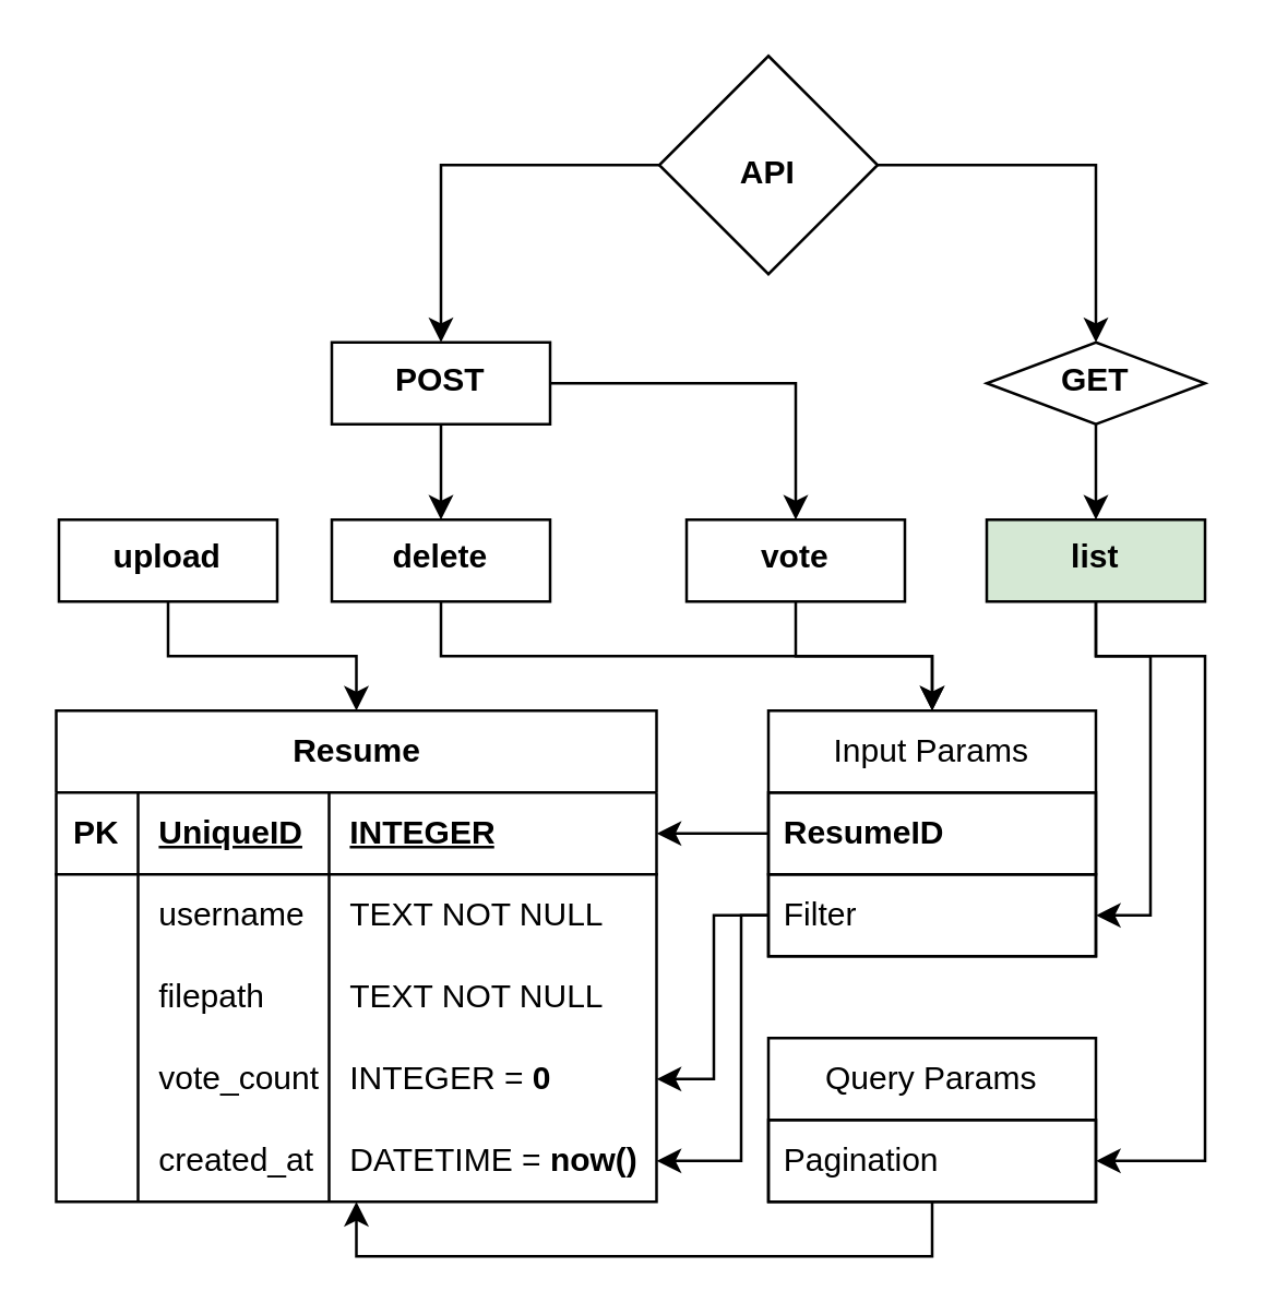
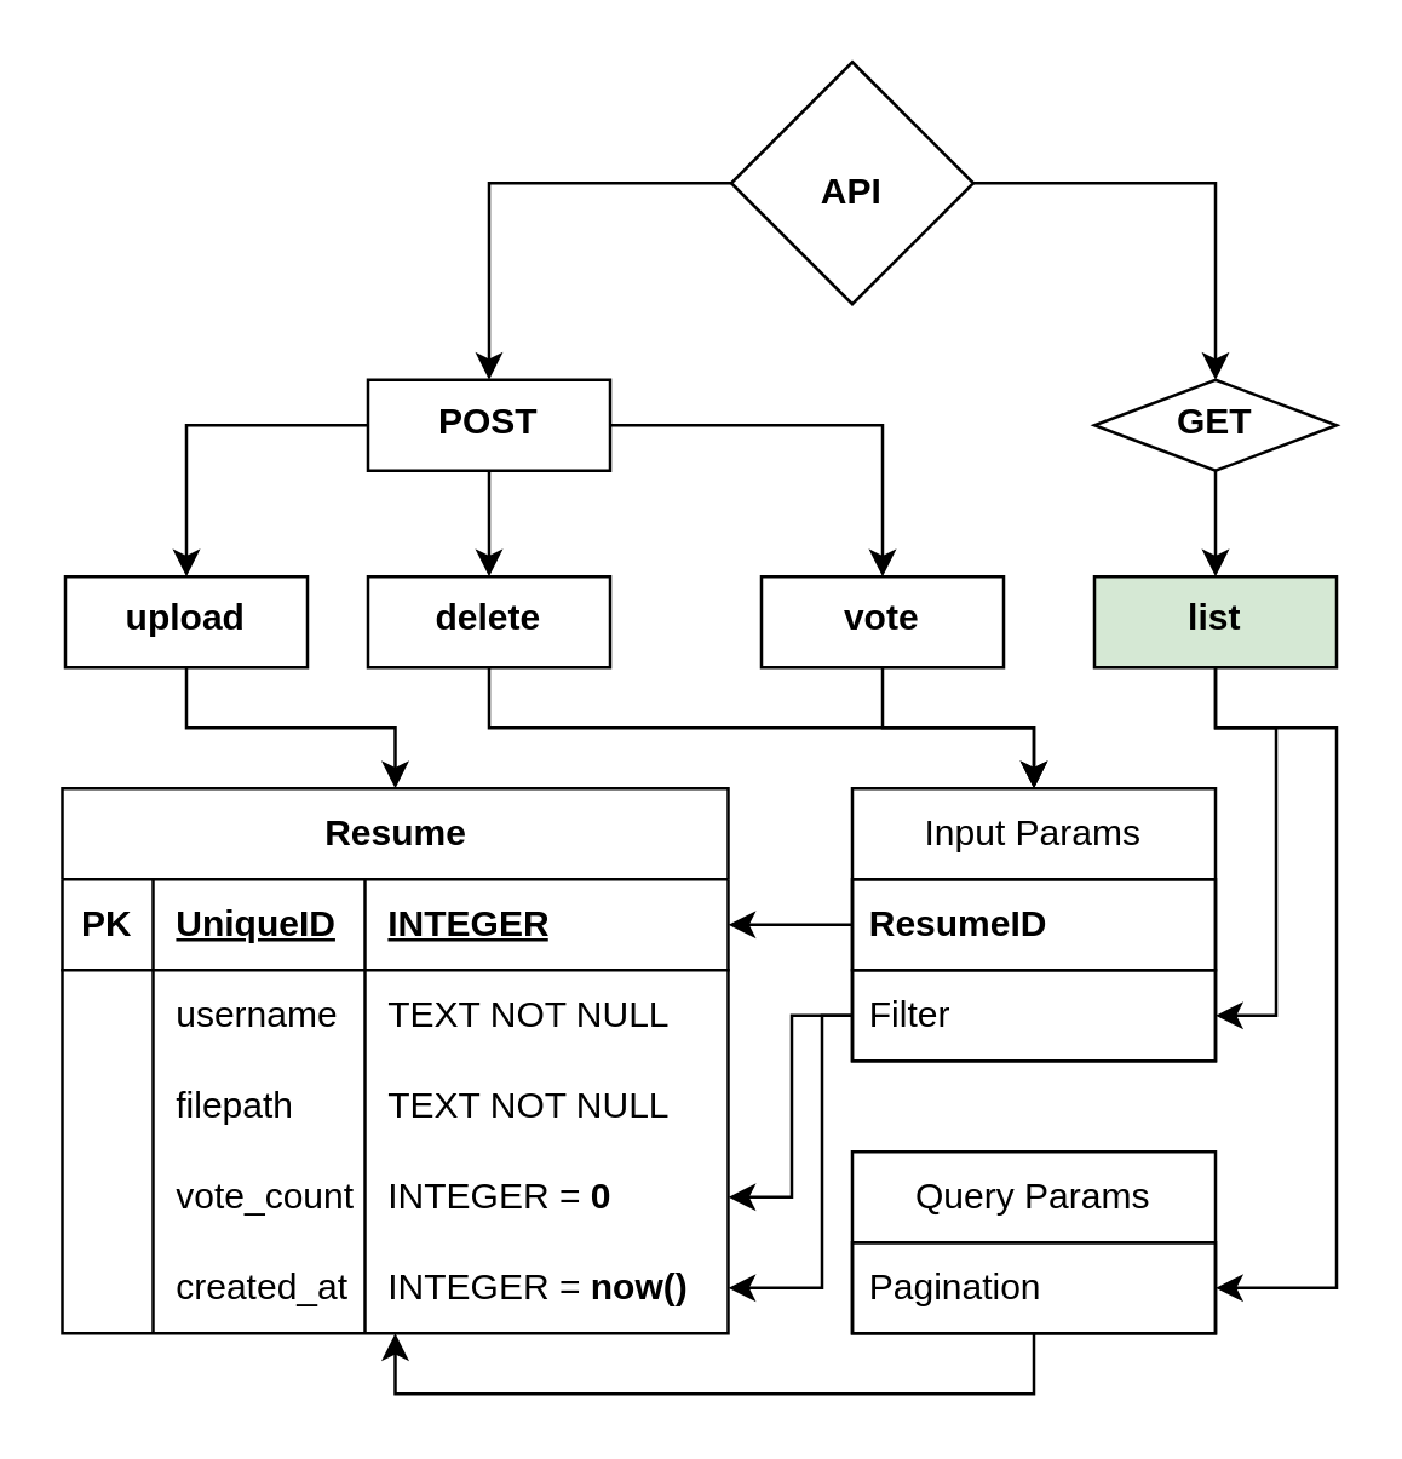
+ <mxCell id="41" style="edgeStyle=orthogonalEdgeStyle;rounded=0;orthogonalLoop=1;jettySize=auto;html=1;" parent="1" source="43" target="27" edge="1"><mxGeometry relative="1" as="geometry" /></mxCell>
- <mxCell id="22" value="DATETIME = &lt;b&gt;now()&lt;/b&gt;" style="shape=partialRectangle;connectable=0;fillColor=none;top=0;left=0;bottom=0;right=0;align=left;spacingLeft=6;overflow=hidden;whiteSpace=wrap;html=1;strokeColor=default;strokeWidth=10;" parent="19" vertex="1"><mxGeometry x="100" width="120" height="30" as="geometry"><mxRectangle width="120" height="30" as="alternateBounds" /></mxGeometry></mxCell>
+ <mxCell id="22" value="INTEGER = &lt;b&gt;now()&lt;/b&gt;" style="shape=partialRectangle;connectable=0;fillColor=none;top=0;left=0;bottom=0;right=0;align=left;spacingLeft=6;overflow=hidden;whiteSpace=wrap;html=1;strokeColor=default;strokeWidth=10;" parent="19" vertex="1"><mxGeometry x="100" width="120" height="30" as="geometry"><mxRectangle width="120" height="30" as="alternateBounds" /></mxGeometry></mxCell>
